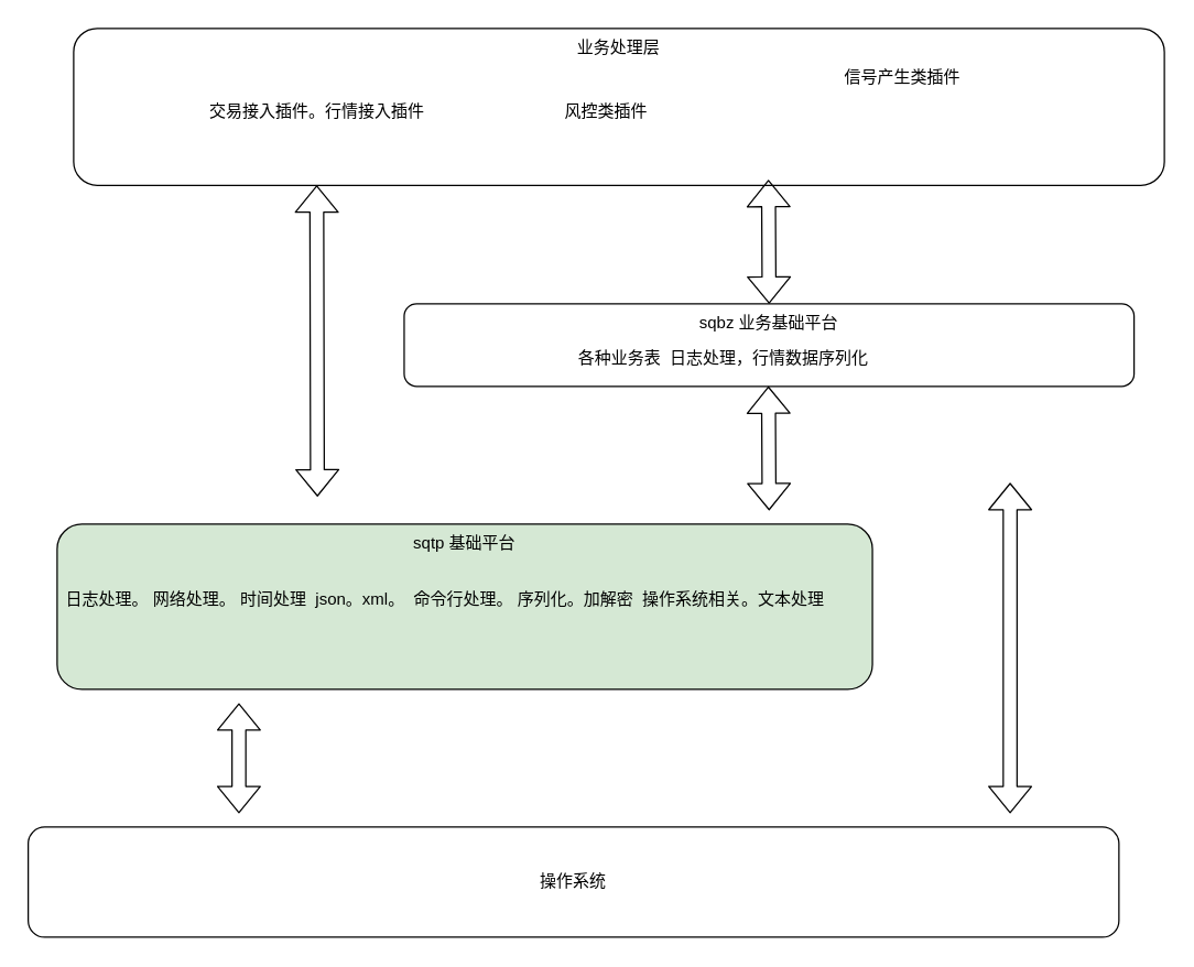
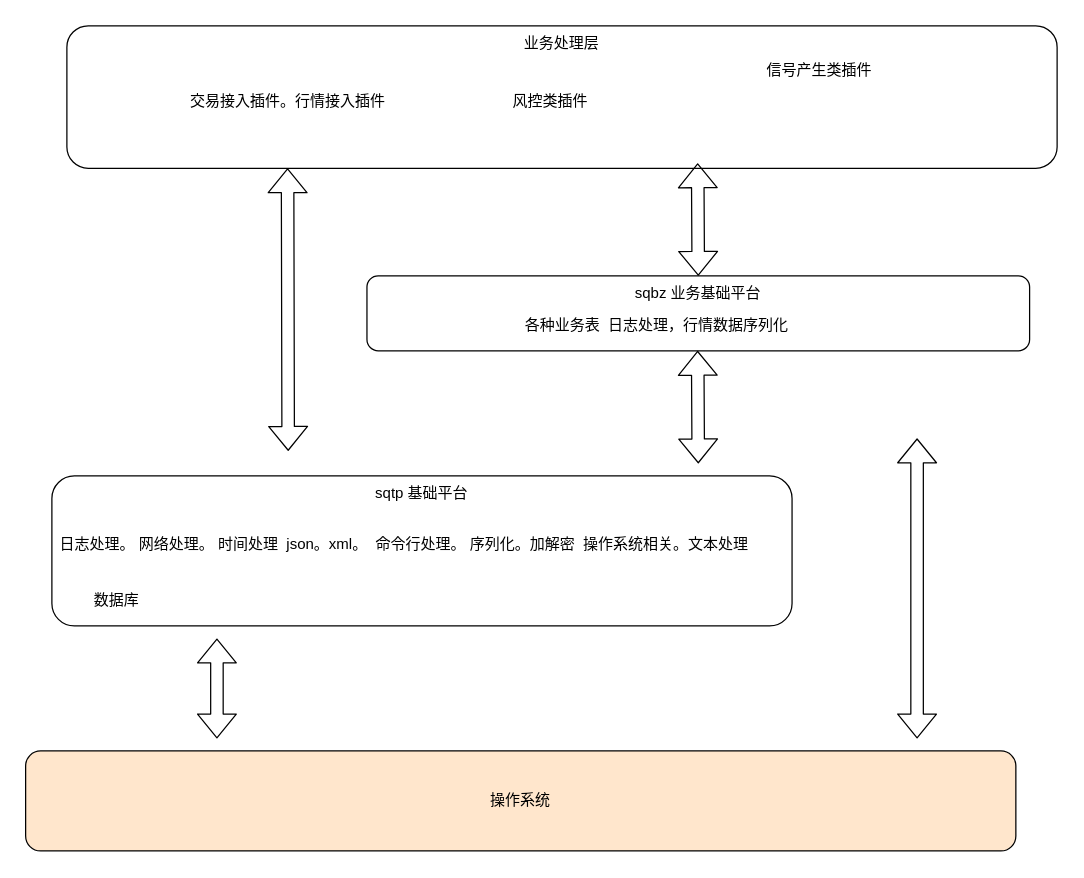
- <mxCell id="2" value="sqtp 基础平台" style="rounded=1;whiteSpace=wrap;html=1;verticalAlign=top;fillColor=#d5e8d4;" parent="1" vertex="1"><mxGeometry x="41" y="380" width="592" height="120" as="geometry" /></mxCell>
+ <mxCell id="2" value="sqtp 基础平台" style="rounded=1;whiteSpace=wrap;html=1;verticalAlign=top;" parent="1" vertex="1"><mxGeometry x="41" y="380" width="592" height="120" as="geometry" /></mxCell>
+ <mxCell id="7" value="数据库" style="text;html=1;strokeColor=none;fillColor=none;align=center;verticalAlign=middle;whiteSpace=wrap;rounded=0;" parent="1" vertex="1"><mxGeometry x="73" y="470" width="40" height="20" as="geometry" /></mxCell>
- <mxCell id="3" value="操作系统" style="rounded=1;whiteSpace=wrap;html=1;" parent="1" vertex="1"><mxGeometry x="20" y="600" width="792" height="80" as="geometry" /></mxCell>
+ <mxCell id="3" value="操作系统" style="rounded=1;whiteSpace=wrap;html=1;fillColor=#ffe6cc;" parent="1" vertex="1"><mxGeometry x="20" y="600" width="792" height="80" as="geometry" /></mxCell>
